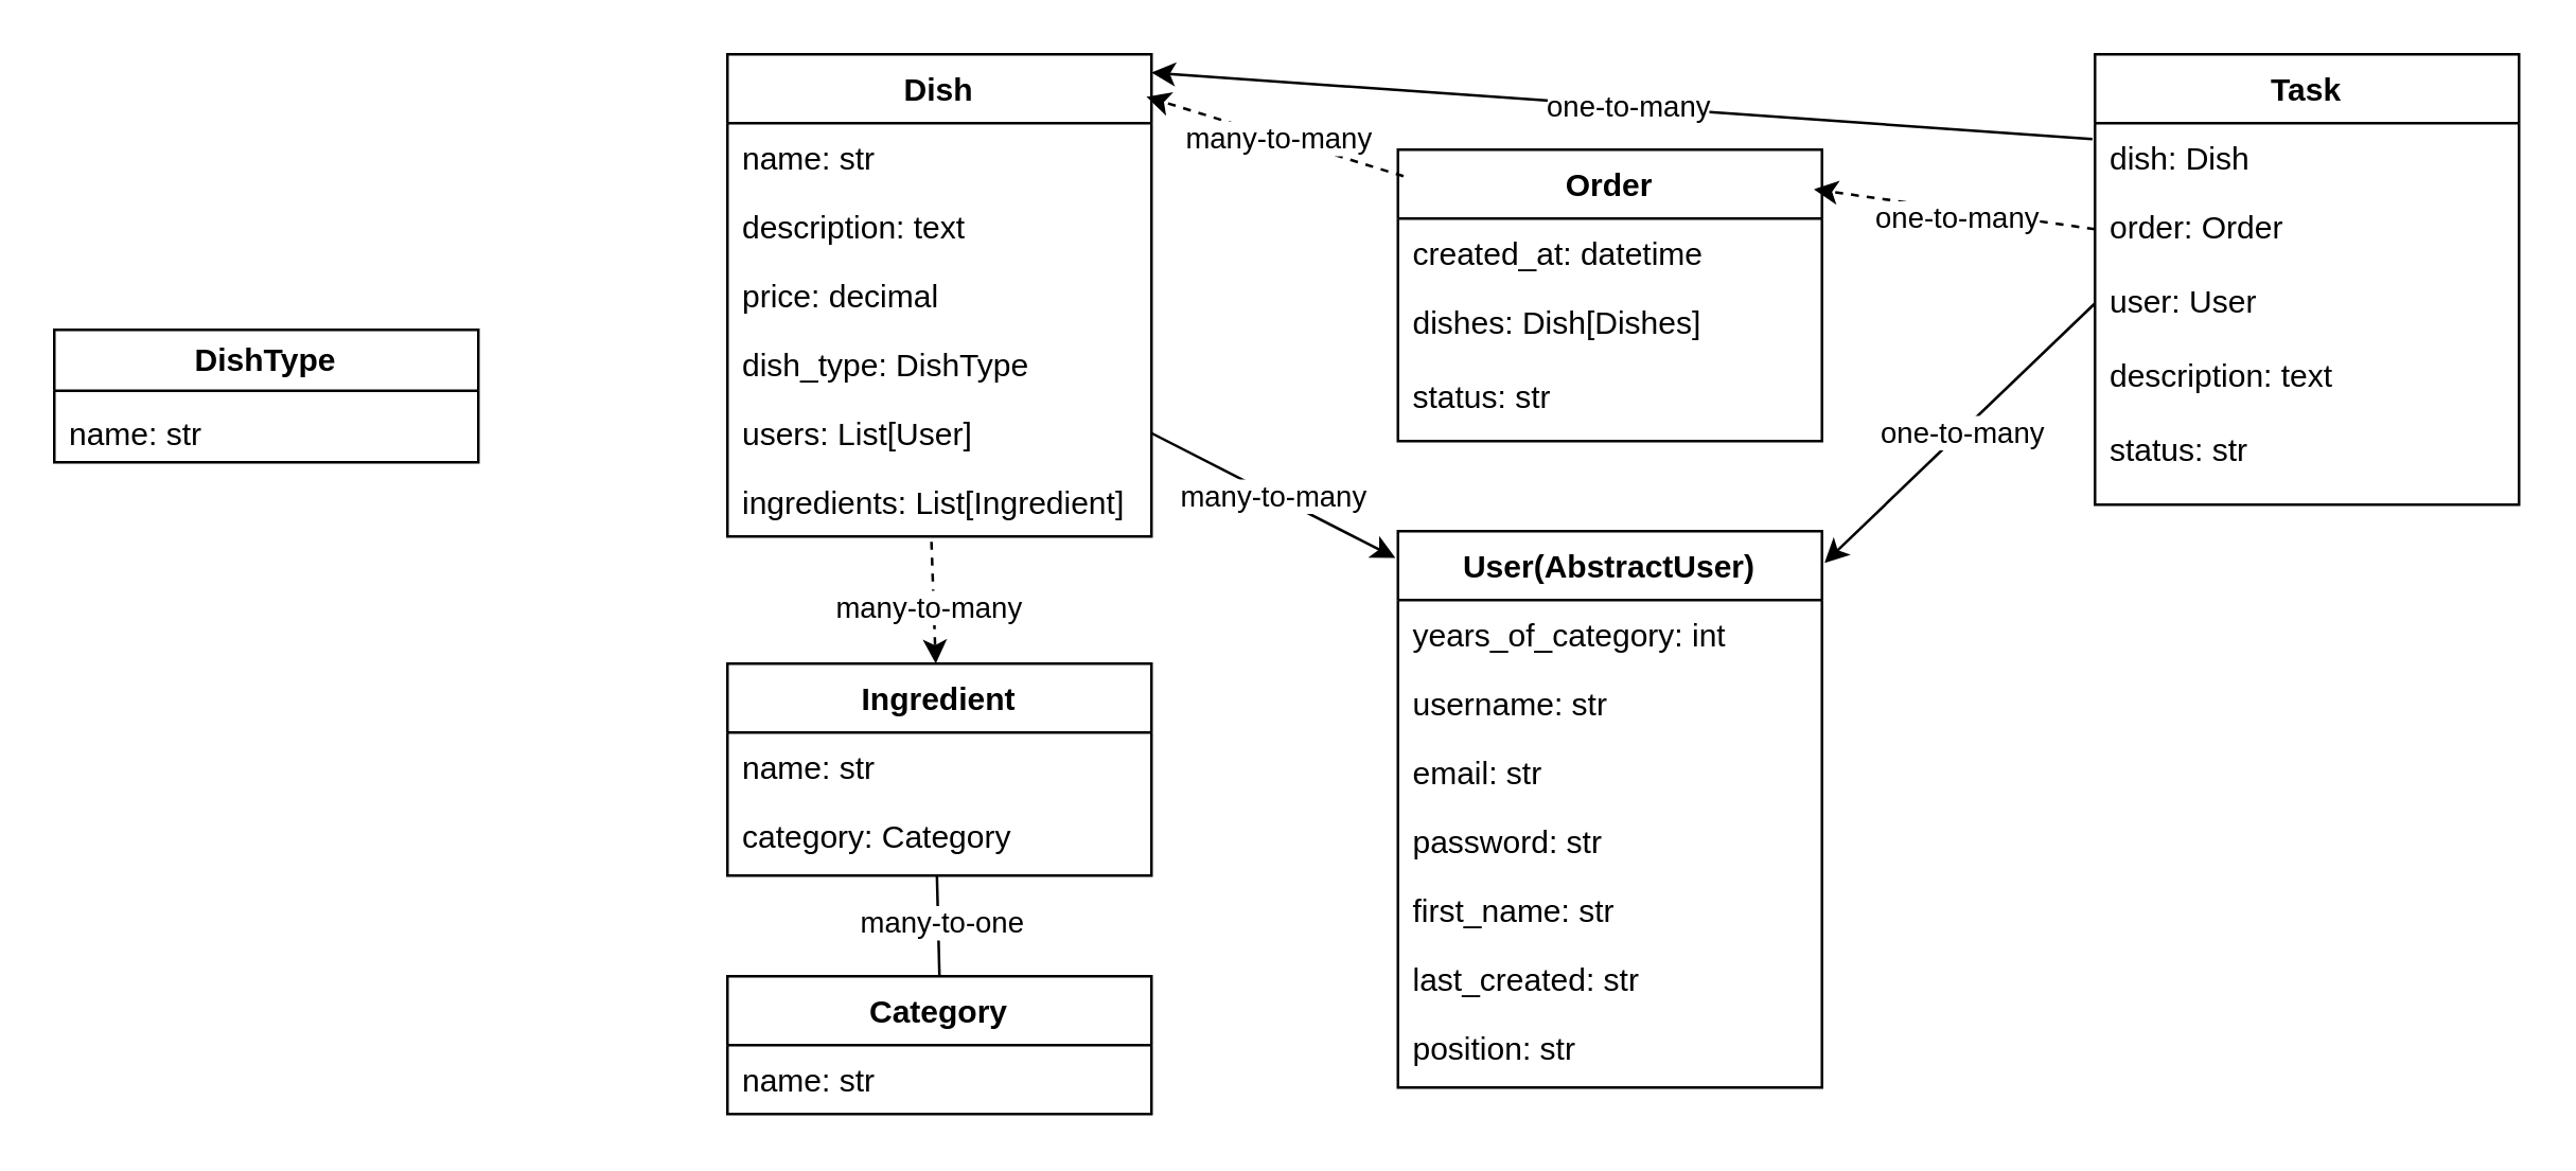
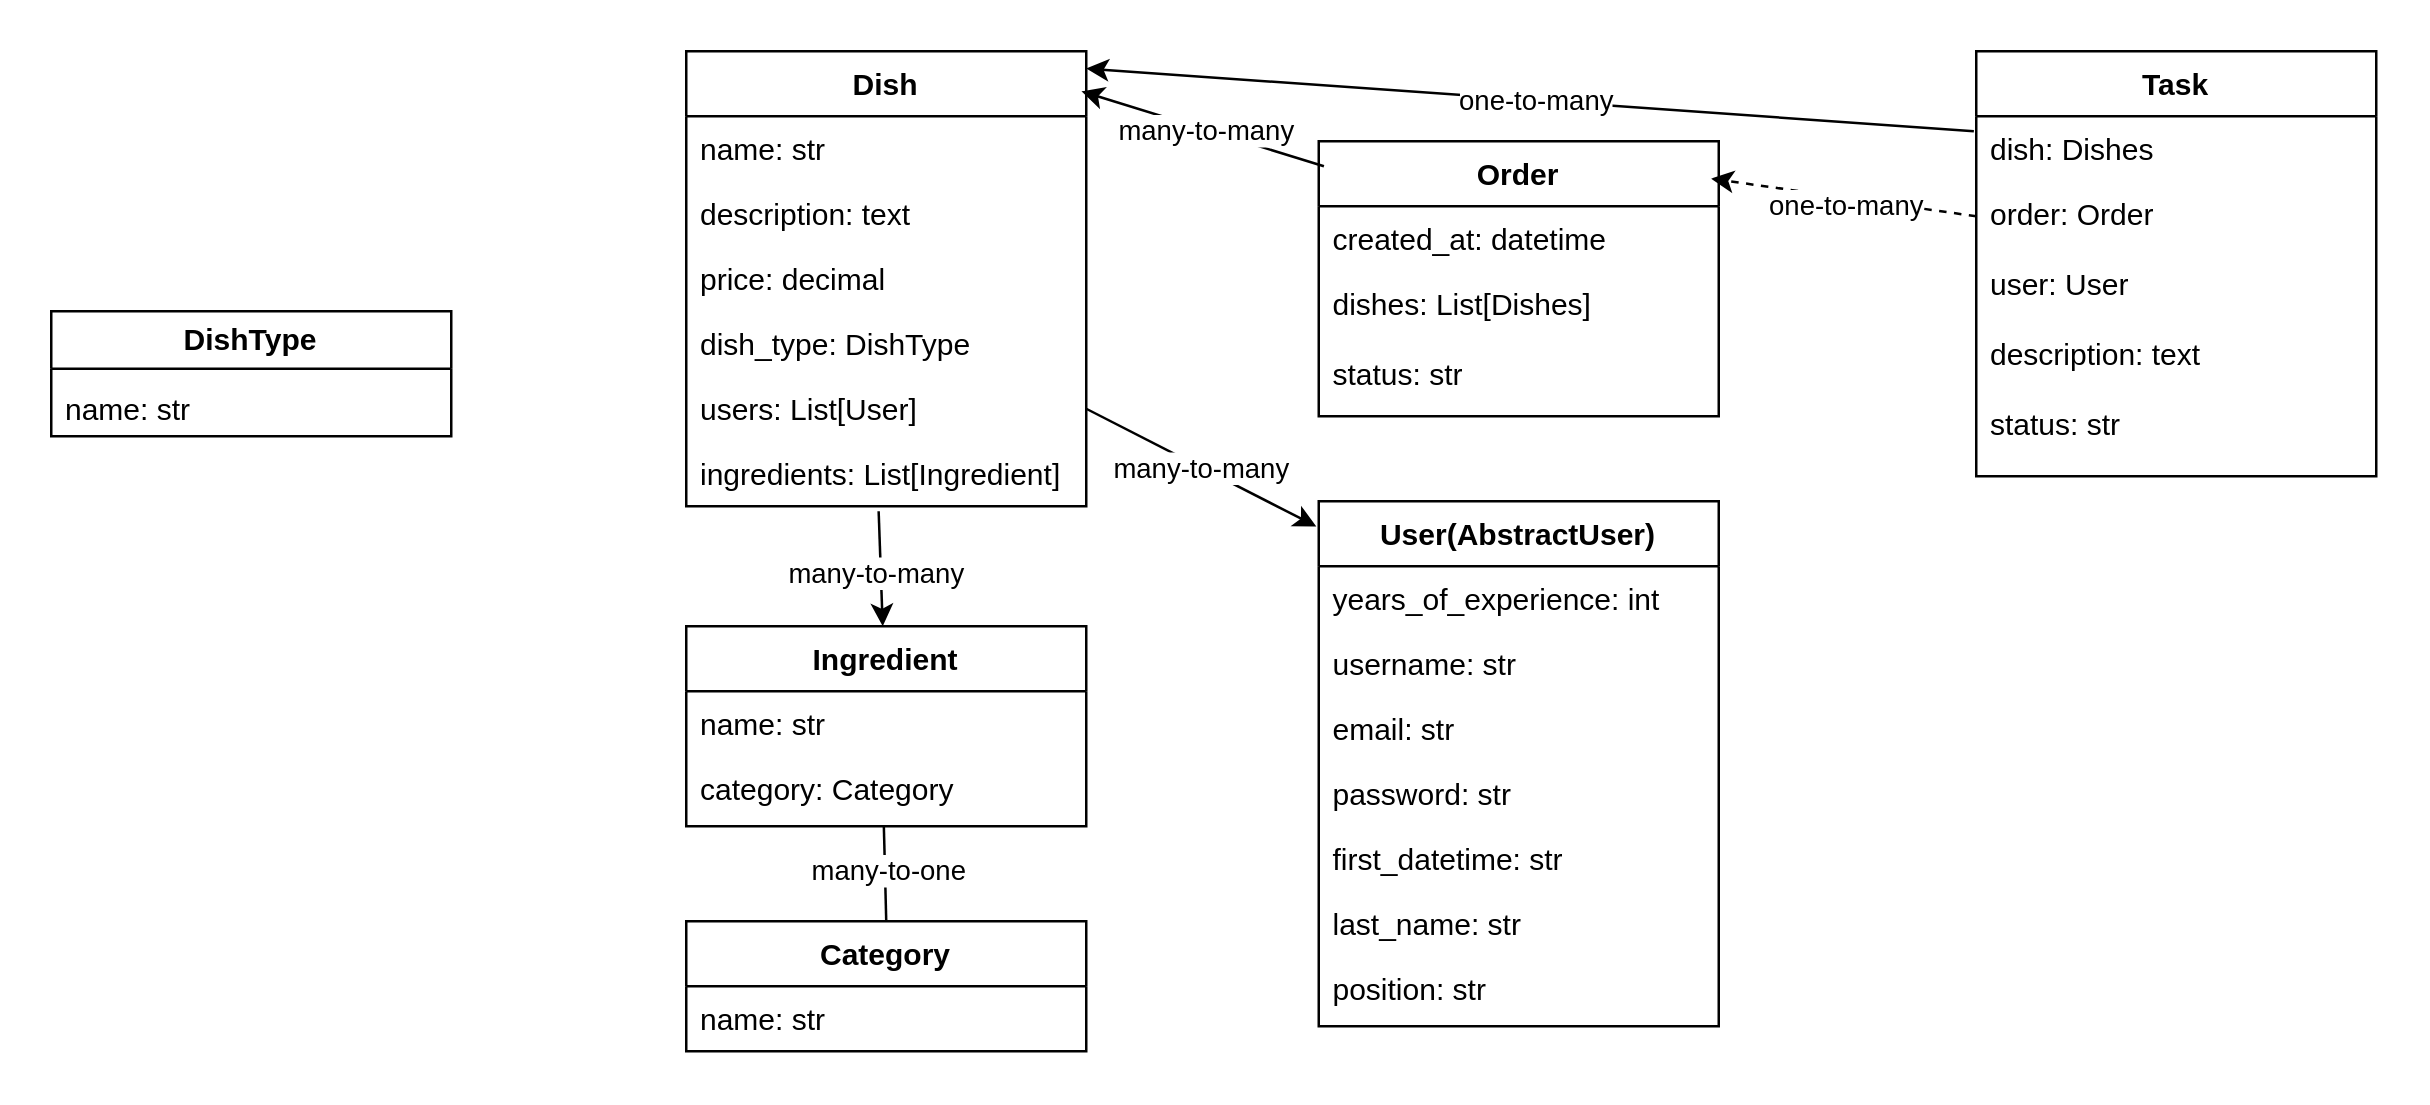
- <mxCell id="32" style="rounded=0;orthogonalLoop=1;jettySize=auto;html=1;exitX=0.013;exitY=0.091;exitDx=0;exitDy=0;exitPerimeter=0;entryX=0.988;entryY=0.088;entryDx=0;entryDy=0;entryPerimeter=0;dashed=1;" edge="1" parent="1" source="28" target="13"><mxGeometry relative="1" as="geometry"><mxPoint x="658" y="40" as="sourcePoint" /><mxPoint x="440" y="40" as="targetPoint" /><Array as="points" /></mxGeometry></mxCell>
+ <mxCell id="32" style="rounded=0;orthogonalLoop=1;jettySize=auto;html=1;exitX=0.013;exitY=0.091;exitDx=0;exitDy=0;exitPerimeter=0;entryX=0.988;entryY=0.088;entryDx=0;entryDy=0;entryPerimeter=0;" edge="1" parent="1" source="28" target="13"><mxGeometry relative="1" as="geometry"><mxPoint x="658" y="40" as="sourcePoint" /><mxPoint x="440" y="40" as="targetPoint" /><Array as="points" /></mxGeometry></mxCell>
- <mxCell id="35" value="dish: Dish" style="text;align=left;verticalAlign=top;spacingLeft=4;spacingRight=4;overflow=hidden;rotatable=0;points=[[0,0.5],[1,0.5]];portConstraint=eastwest;" vertex="1" parent="34"><mxGeometry y="26" width="160" height="26" as="geometry" /></mxCell>
+ <mxCell id="35" value="dish: Dishes" style="text;align=left;verticalAlign=top;spacingLeft=4;spacingRight=4;overflow=hidden;rotatable=0;points=[[0,0.5],[1,0.5]];portConstraint=eastwest;" vertex="1" parent="34"><mxGeometry y="26" width="160" height="26" as="geometry" /></mxCell>
- <mxCell id="30" value="dishes: Dish[Dishes]" style="text;align=left;verticalAlign=top;spacingLeft=4;spacingRight=4;overflow=hidden;rotatable=0;points=[[0,0.5],[1,0.5]];portConstraint=eastwest;" vertex="1" parent="28"><mxGeometry y="52" width="160" height="28" as="geometry" /></mxCell>
+ <mxCell id="30" value="dishes: List[Dishes]" style="text;align=left;verticalAlign=top;spacingLeft=4;spacingRight=4;overflow=hidden;rotatable=0;points=[[0,0.5],[1,0.5]];portConstraint=eastwest;" vertex="1" parent="28"><mxGeometry y="52" width="160" height="28" as="geometry" /></mxCell>
- <mxCell id="42" style="edgeStyle=none;rounded=0;orthogonalLoop=1;jettySize=auto;html=1;exitX=0;exitY=0.5;exitDx=0;exitDy=0;entryX=1.006;entryY=0.057;entryDx=0;entryDy=0;entryPerimeter=0;" edge="1" parent="1" source="37" target="2"><mxGeometry relative="1" as="geometry"><mxPoint x="444" y="56" as="targetPoint" /><mxPoint x="670" y="79" as="sourcePoint" /></mxGeometry></mxCell>
- <mxCell id="43" value="one-to-many" style="edgeLabel;html=1;align=center;verticalAlign=middle;resizable=0;points=[];" vertex="1" connectable="0" parent="42"><mxGeometry x="-0.009" relative="1" as="geometry"><mxPoint as="offset" /></mxGeometry></mxCell>
- <mxCell id="24" style="rounded=0;orthogonalLoop=1;jettySize=auto;html=1;exitX=0.481;exitY=1.077;exitDx=0;exitDy=0;exitPerimeter=0;dashed=1;" edge="1" parent="1" source="19" target="10"><mxGeometry relative="1" as="geometry"><mxPoint x="450" y="230" as="sourcePoint" /><mxPoint x="448" y="270" as="targetPoint" /></mxGeometry></mxCell>
+ <mxCell id="24" style="rounded=0;orthogonalLoop=1;jettySize=auto;html=1;exitX=0.481;exitY=1.077;exitDx=0;exitDy=0;exitPerimeter=0;" edge="1" parent="1" source="19" target="10"><mxGeometry relative="1" as="geometry"><mxPoint x="450" y="230" as="sourcePoint" /><mxPoint x="448" y="270" as="targetPoint" /></mxGeometry></mxCell>
- <mxCell id="3" value="years_of_category: int" style="text;align=left;verticalAlign=top;spacingLeft=4;spacingRight=4;overflow=hidden;rotatable=0;points=[[0,0.5],[1,0.5]];portConstraint=eastwest;" parent="2" vertex="1"><mxGeometry y="26" width="160" height="26" as="geometry" /></mxCell>
+ <mxCell id="3" value="years_of_experience: int" style="text;align=left;verticalAlign=top;spacingLeft=4;spacingRight=4;overflow=hidden;rotatable=0;points=[[0,0.5],[1,0.5]];portConstraint=eastwest;" parent="2" vertex="1"><mxGeometry y="26" width="160" height="26" as="geometry" /></mxCell>
- <mxCell id="7" value="first_name: str" style="text;align=left;verticalAlign=top;spacingLeft=4;spacingRight=4;overflow=hidden;rotatable=0;points=[[0,0.5],[1,0.5]];portConstraint=eastwest;rounded=0;shadow=0;html=0;" vertex="1" parent="2"><mxGeometry y="130" width="160" height="26" as="geometry" /></mxCell>
+ <mxCell id="7" value="first_datetime: str" style="text;align=left;verticalAlign=top;spacingLeft=4;spacingRight=4;overflow=hidden;rotatable=0;points=[[0,0.5],[1,0.5]];portConstraint=eastwest;rounded=0;shadow=0;html=0;" vertex="1" parent="2"><mxGeometry y="130" width="160" height="26" as="geometry" /></mxCell>
- <mxCell id="8" value="last_created: str" style="text;align=left;verticalAlign=top;spacingLeft=4;spacingRight=4;overflow=hidden;rotatable=0;points=[[0,0.5],[1,0.5]];portConstraint=eastwest;rounded=0;shadow=0;html=0;" vertex="1" parent="2"><mxGeometry y="156" width="160" height="26" as="geometry" /></mxCell>
+ <mxCell id="8" value="last_name: str" style="text;align=left;verticalAlign=top;spacingLeft=4;spacingRight=4;overflow=hidden;rotatable=0;points=[[0,0.5],[1,0.5]];portConstraint=eastwest;rounded=0;shadow=0;html=0;" vertex="1" parent="2"><mxGeometry y="156" width="160" height="26" as="geometry" /></mxCell>
